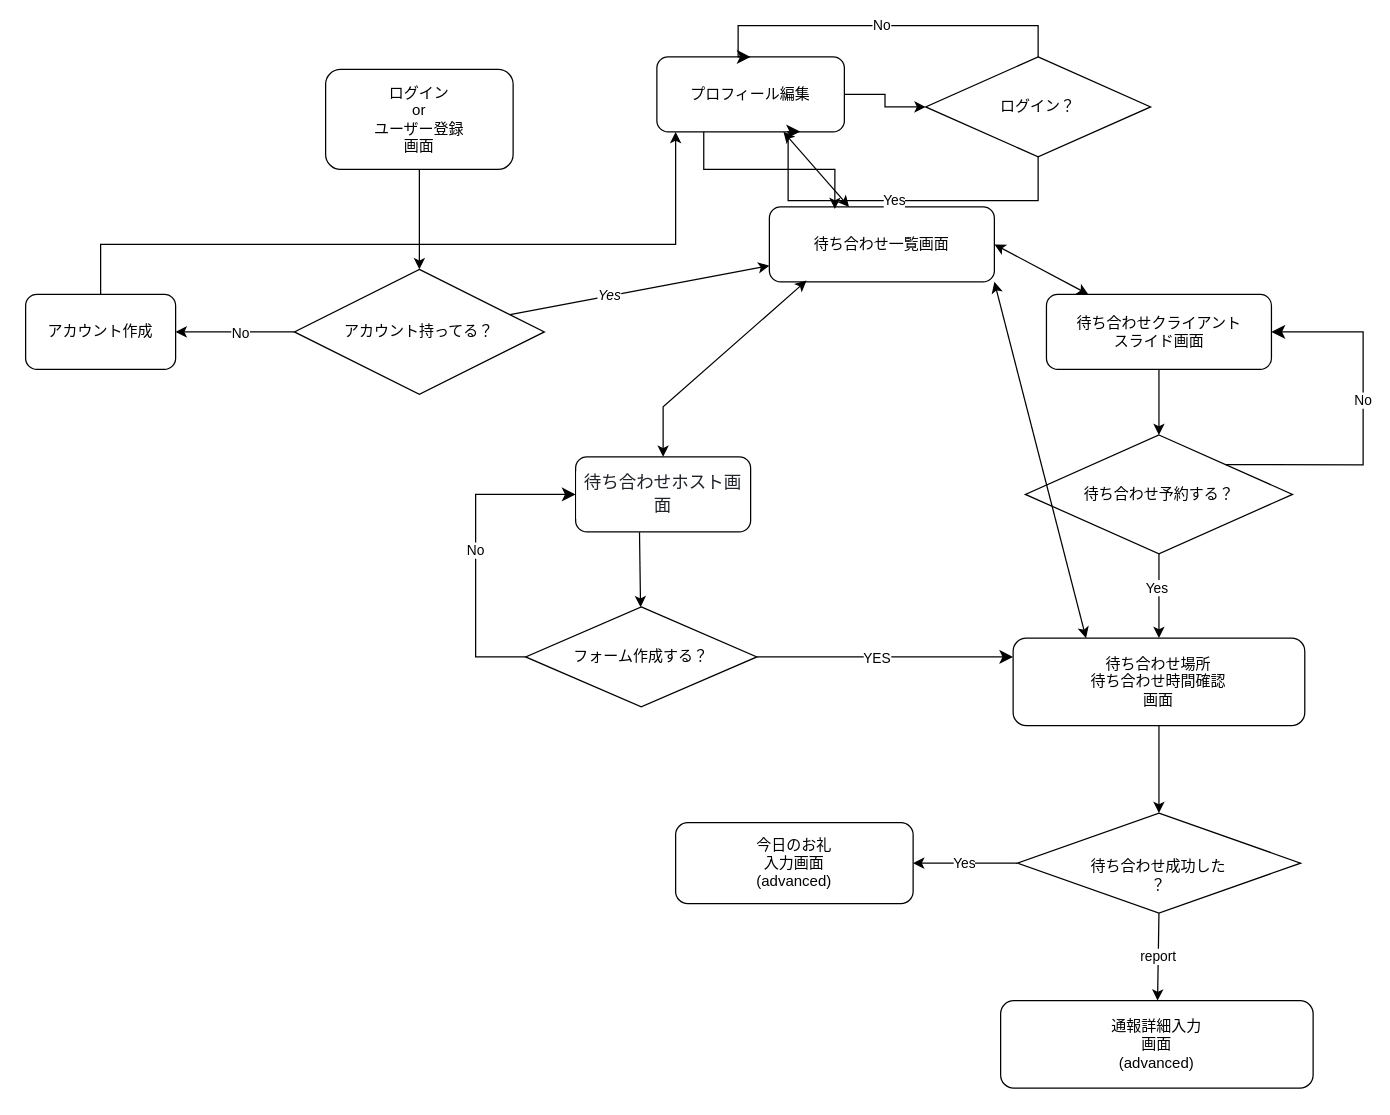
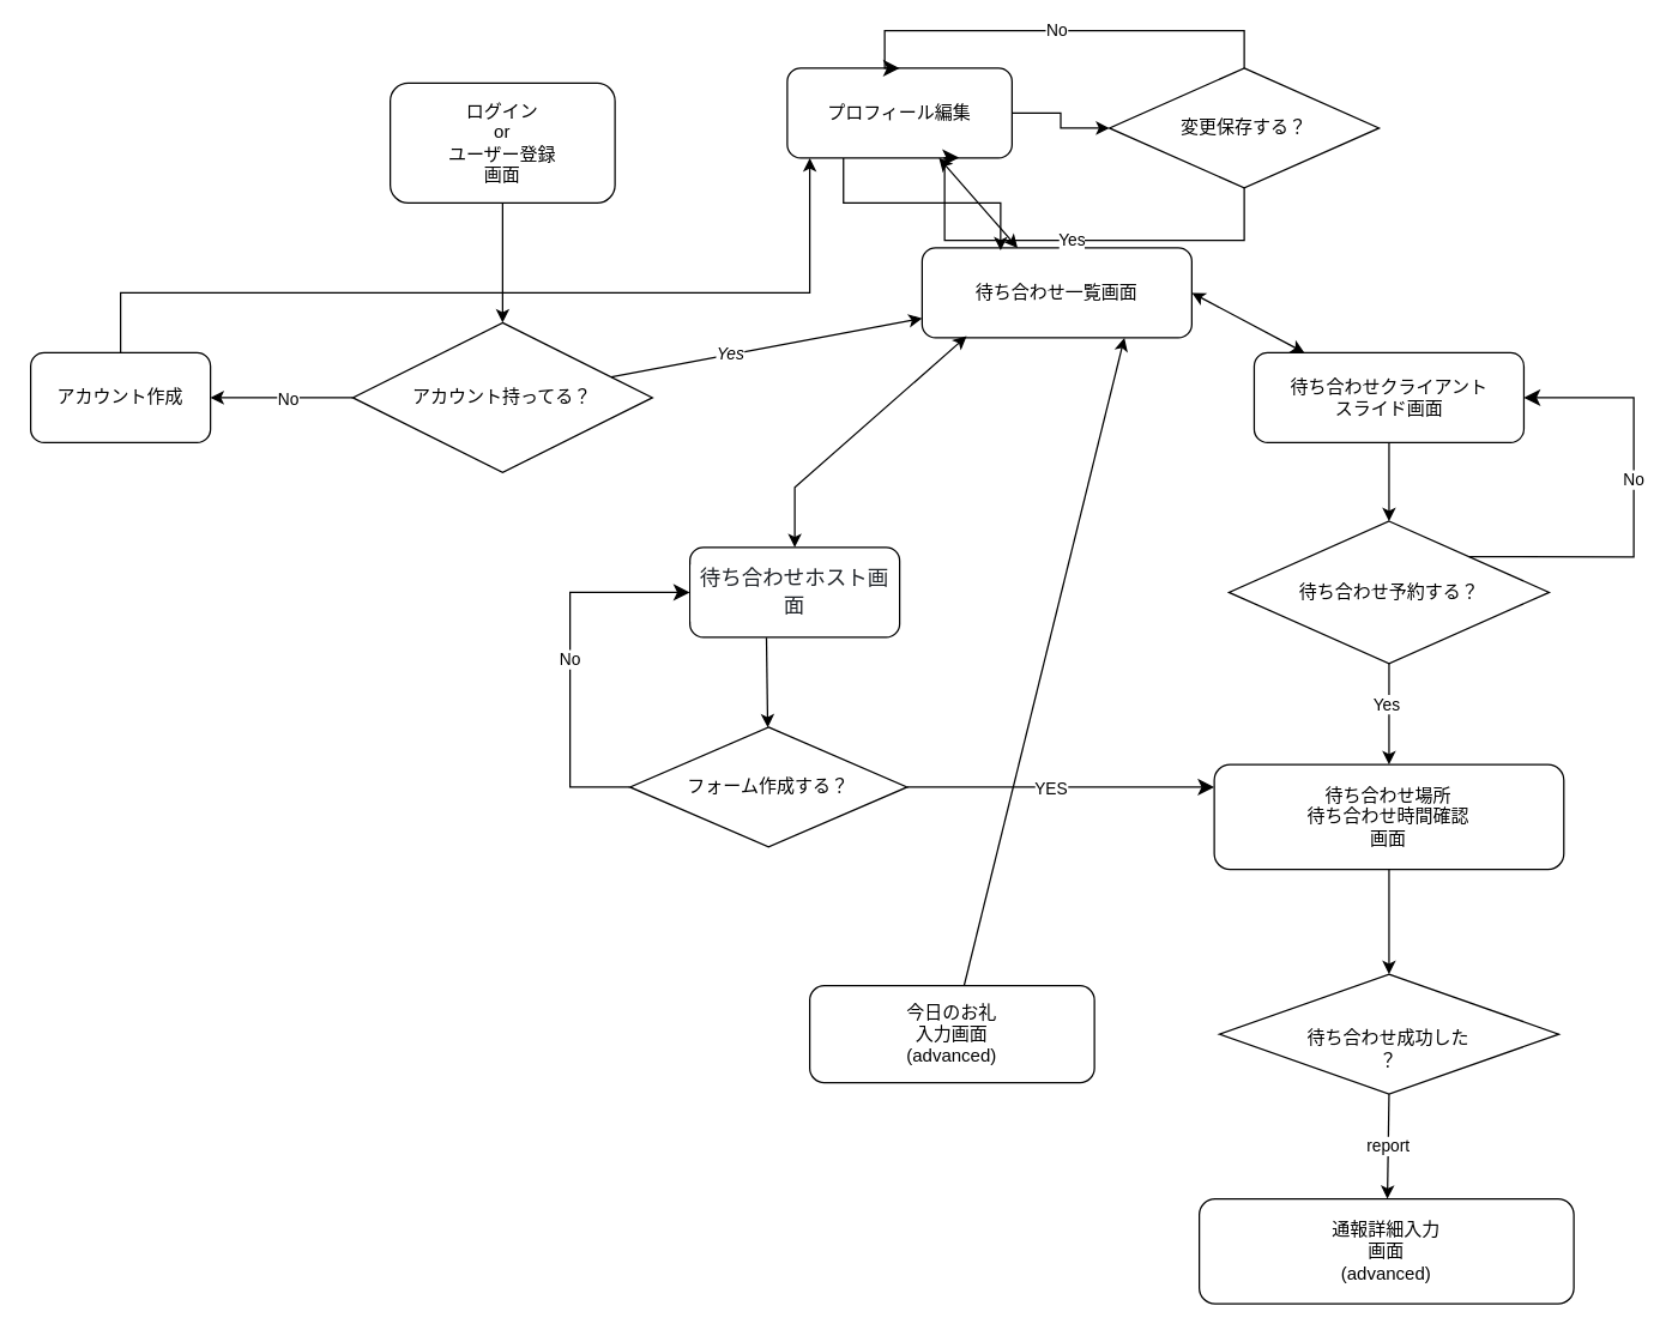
- <mxCell id="17" value="ログイン？" style="rhombus;whiteSpace=wrap;html=1;" vertex="1" parent="1"><mxGeometry x="740" y="45" width="180" height="80" as="geometry" /></mxCell>
+ <mxCell id="17" value="変更保存する？" style="rhombus;whiteSpace=wrap;html=1;" vertex="1" parent="1"><mxGeometry x="740" y="45" width="180" height="80" as="geometry" /></mxCell>
- <mxCell id="32" value="" style="endArrow=classic;startArrow=classic;html=1;rounded=0;exitX=0.25;exitY=0;exitDx=0;exitDy=0;entryX=1;entryY=1;entryDx=0;entryDy=0;" edge="1" parent="1" source="28" target="9"><mxGeometry width="50" height="50" relative="1" as="geometry"><mxPoint x="600" y="320" as="sourcePoint" /><mxPoint x="650" y="270" as="targetPoint" /></mxGeometry></mxCell>
+ <mxCell id="37" value="" style="endArrow=classic;html=1;rounded=0;entryX=0.75;entryY=1;entryDx=0;entryDy=0;" edge="1" parent="1" source="36" target="9"><mxGeometry width="50" height="50" relative="1" as="geometry"><mxPoint x="600" y="480" as="sourcePoint" /><mxPoint x="650" y="430" as="targetPoint" /></mxGeometry></mxCell>
- <mxCell id="38" value="Yes" style="endArrow=classic;html=1;rounded=0;" edge="1" parent="1" source="34" target="36"><mxGeometry width="50" height="50" relative="1" as="geometry"><mxPoint x="600" y="560" as="sourcePoint" /><mxPoint x="650" y="510" as="targetPoint" /></mxGeometry></mxCell>
